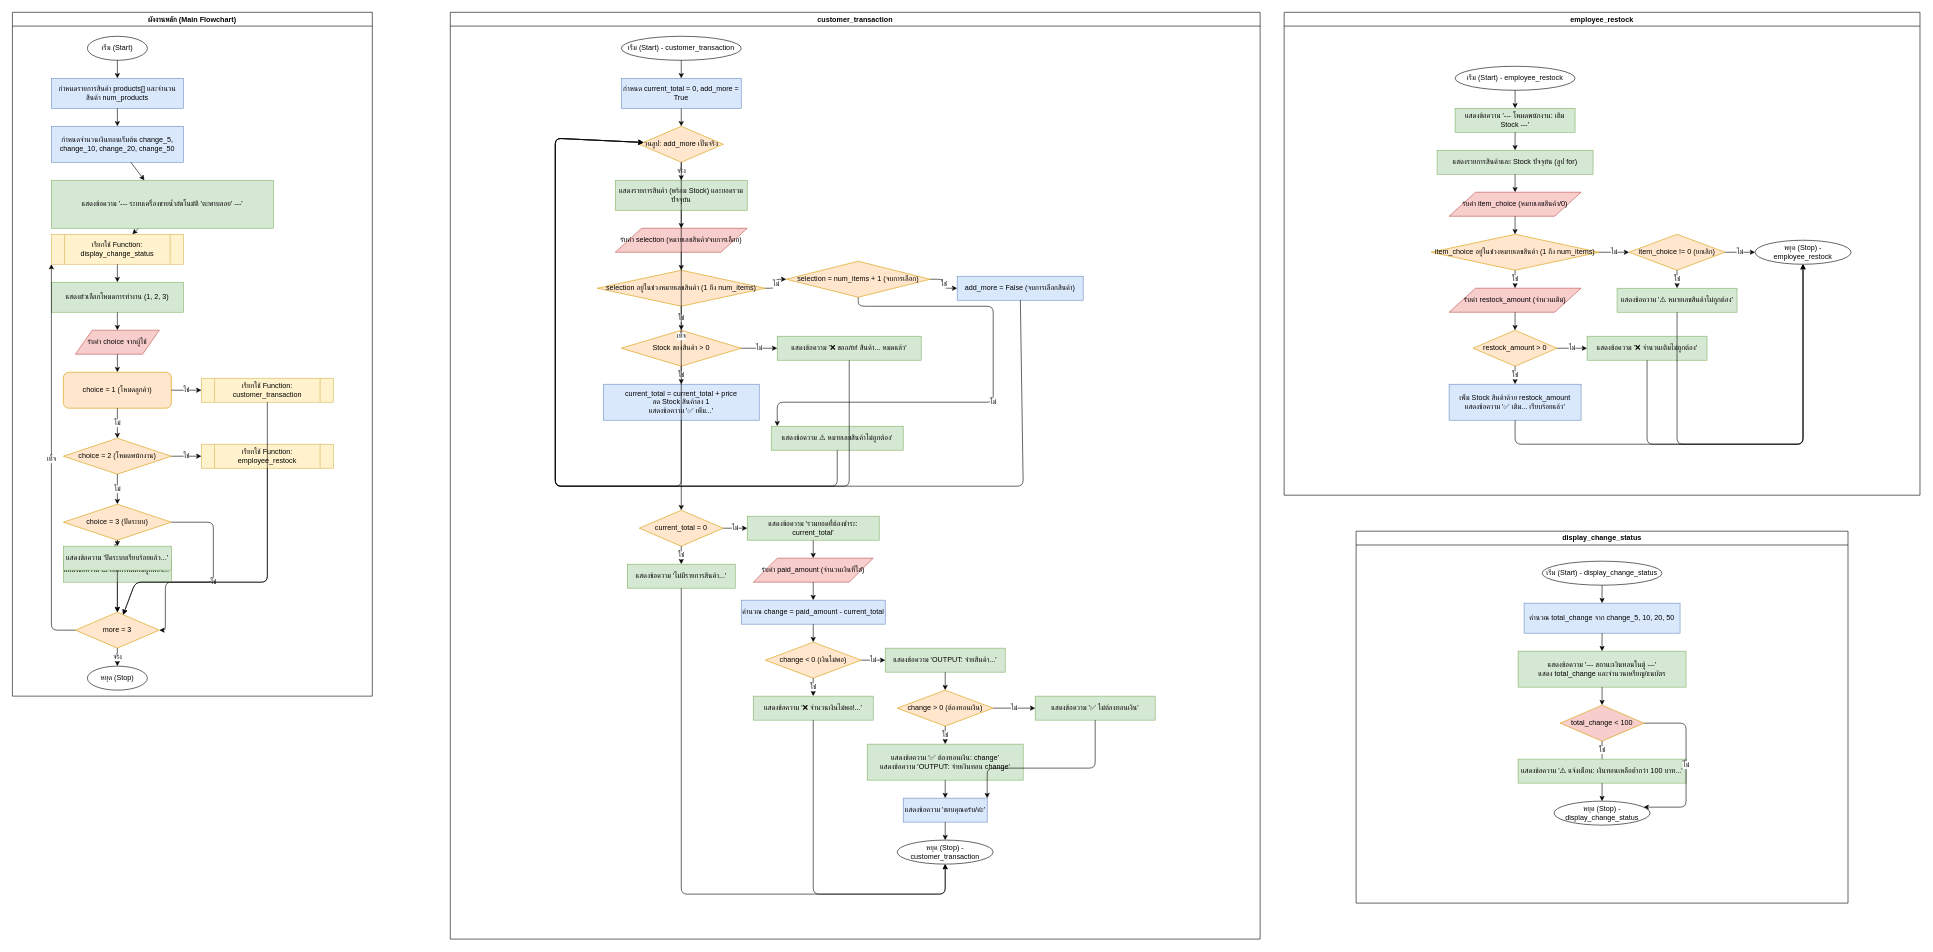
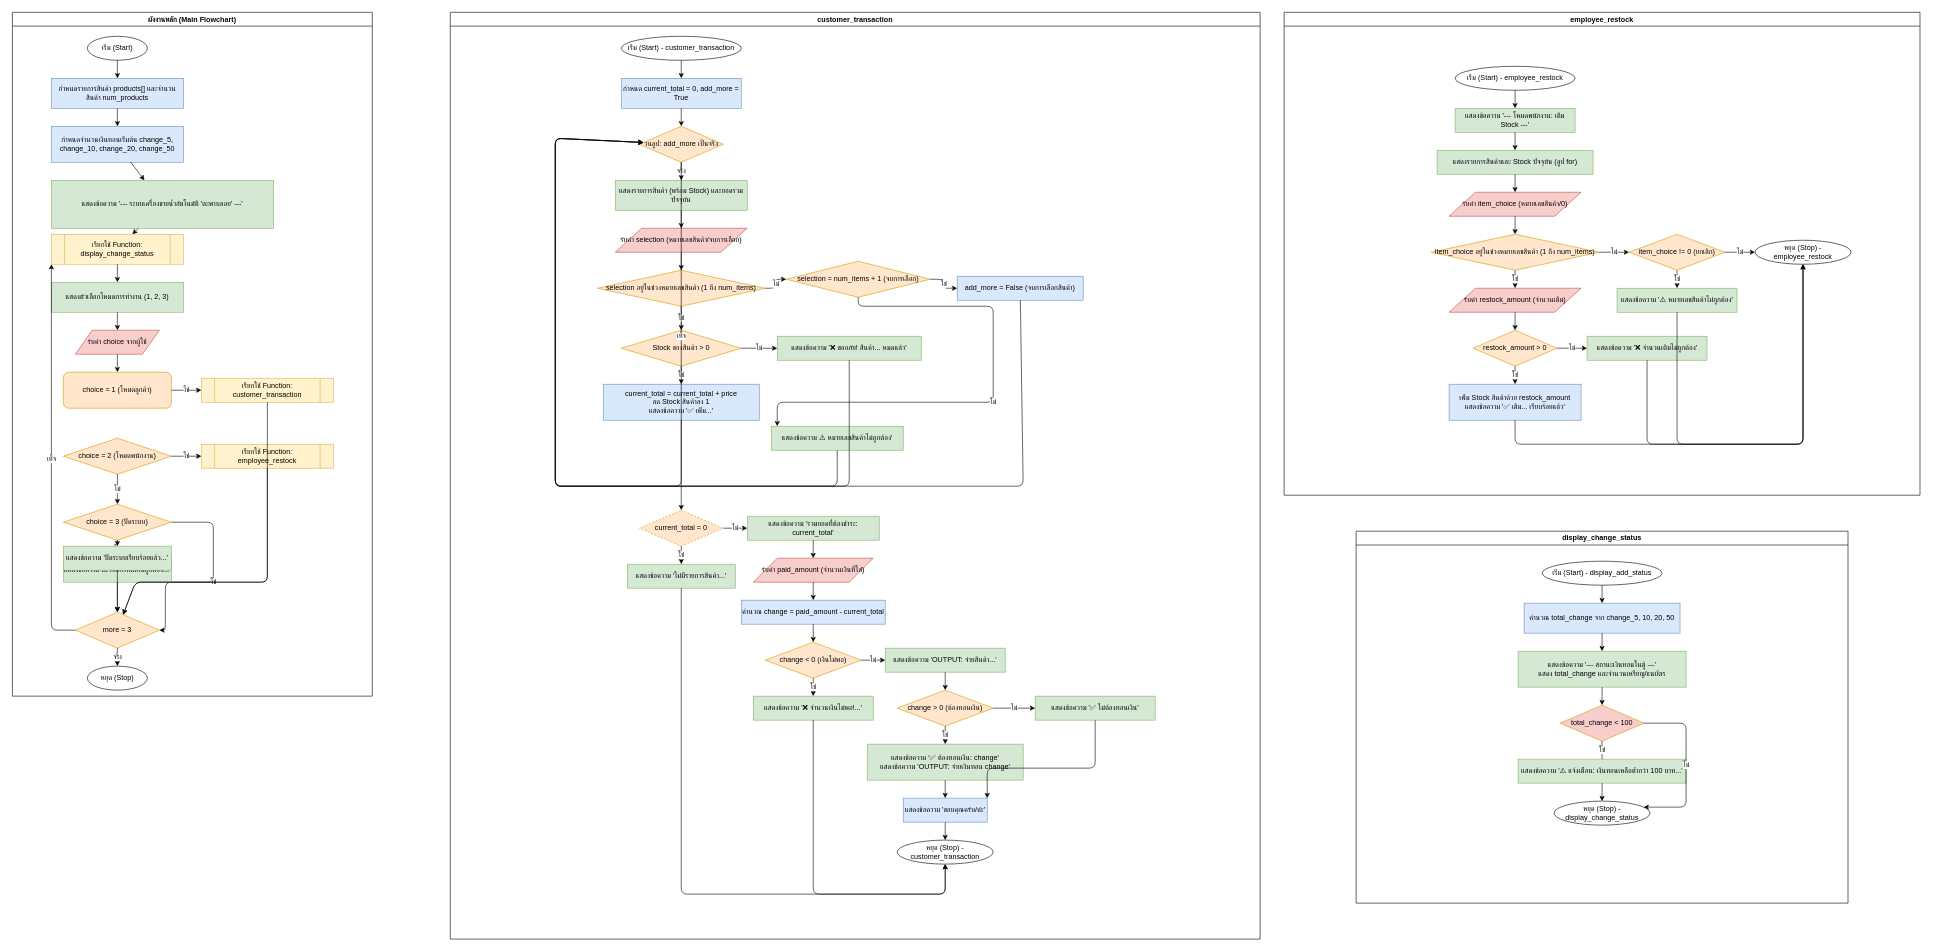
- <mxCell id="20" value="ไม่" style="edgeStyle=orthogonalEdgeStyle;html=1;exitDx=0;exitDy=1;" edge="1" parent="2" source="17" target="21"><mxGeometry relative="1" as="geometry"><mxPoint x="175" y="660" as="sourcePoint" /><mxPoint x="175" y="710" as="targetPoint" /></mxGeometry></mxCell>
- <mxCell id="68" value="current_total = 0" style="rhombus;whiteSpace=wrap;html=1;fillColor=#ffe6cc;strokeColor=#d79b00;" vertex="1" parent="39"><mxGeometry x="315" y="830" width="140" height="60" as="geometry" /></mxCell>
+ <mxCell id="68" value="current_total = 0" style="rhombus;whiteSpace=wrap;html=1;fillColor=#ffe6cc;strokeColor=#d79b00;dashed=1;" vertex="1" parent="39"><mxGeometry x="315" y="830" width="140" height="60" as="geometry" /></mxCell>
- <mxCell id="124" value="เริ่ม (Start) - display_change_status" style="ellipse;whiteSpace=wrap;html=1;" vertex="1" parent="123"><mxGeometry x="310" y="50" width="200" height="40" as="geometry" /></mxCell>
+ <mxCell id="124" value="เริ่ม (Start) - display_add_status" style="ellipse;whiteSpace=wrap;html=1;" vertex="1" parent="123"><mxGeometry x="310" y="50" width="200" height="40" as="geometry" /></mxCell>
